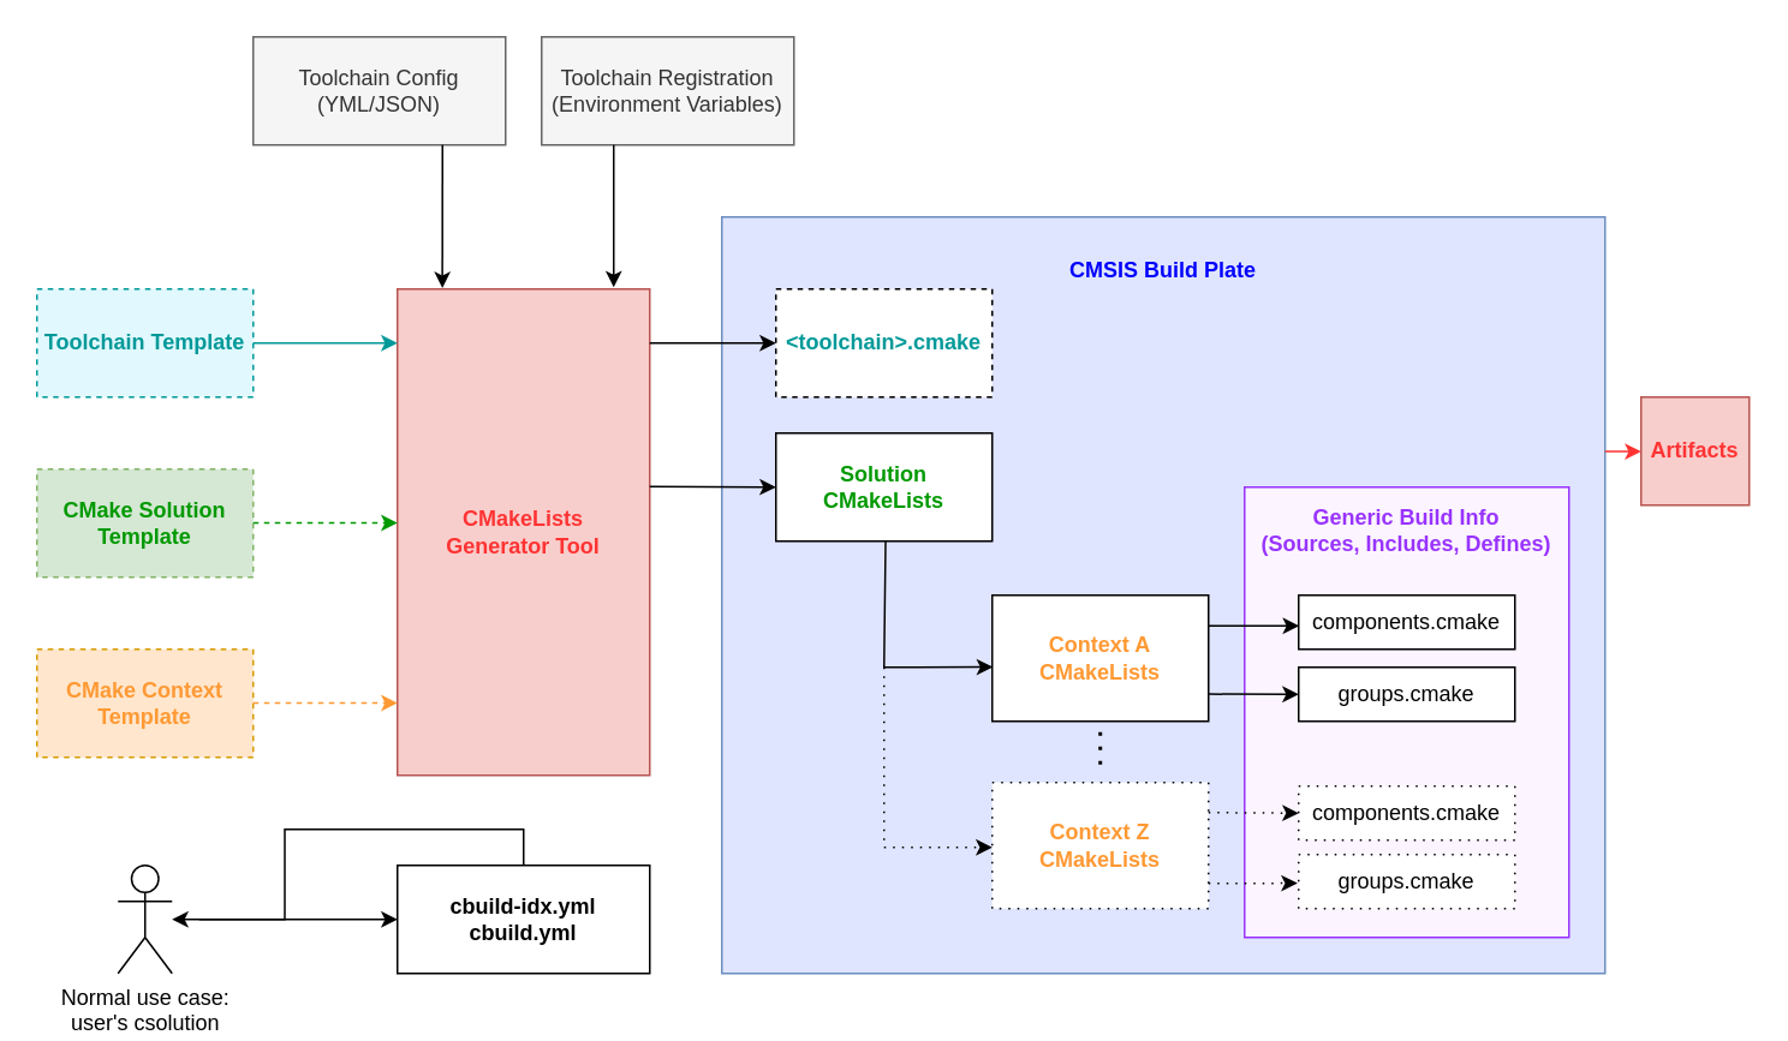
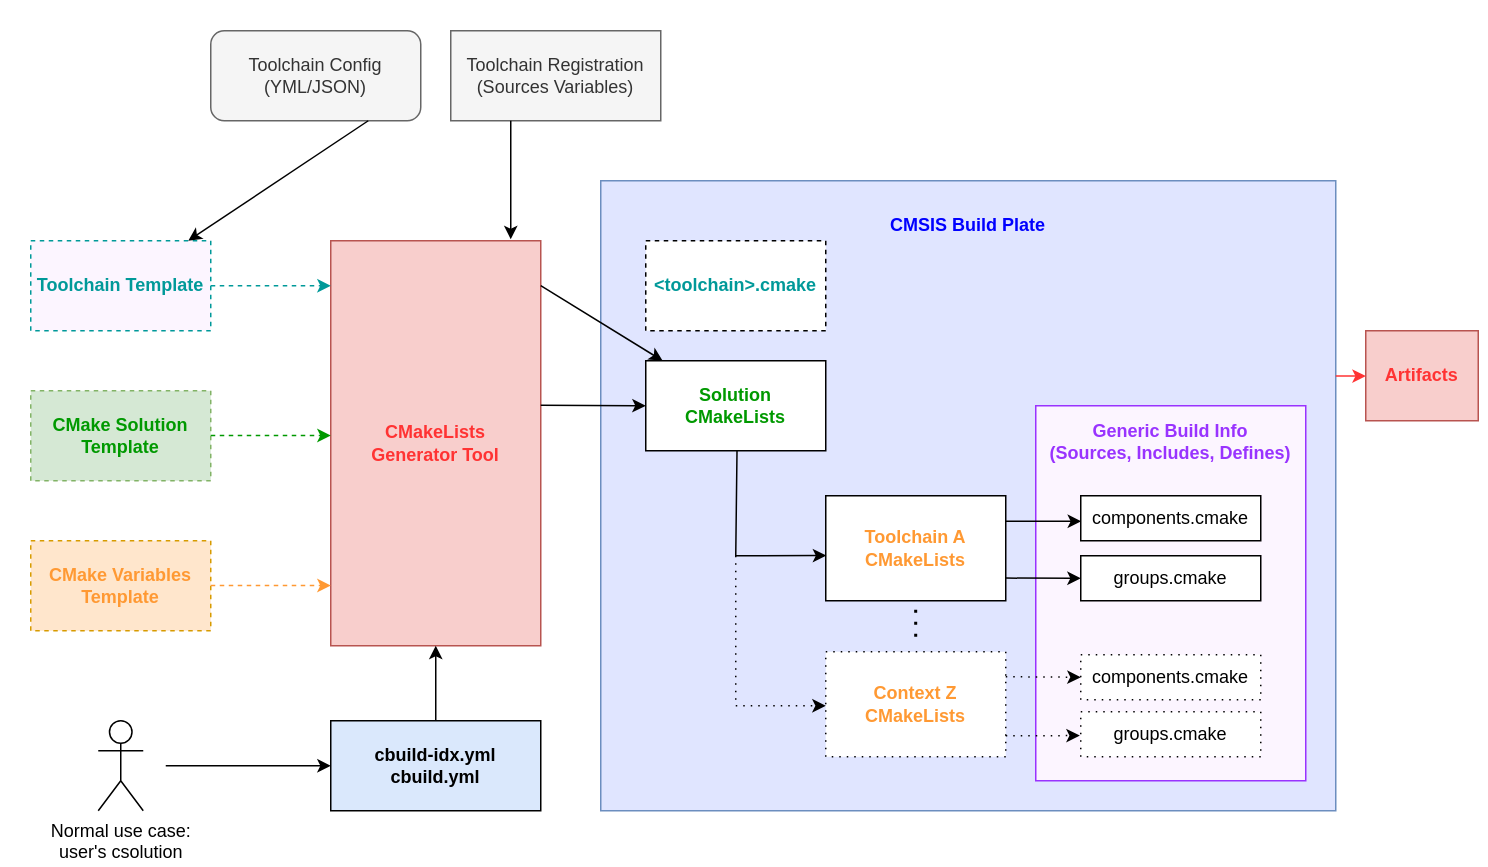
- <mxCell id="11" value="Toolchain Config (YML/JSON)" style="rounded=0;whiteSpace=wrap;html=1;fillColor=#f5f5f5;fontColor=#333333;strokeColor=#666666;" parent="1" vertex="1"><mxGeometry x="140" y="20" width="140" height="60" as="geometry" /></mxCell>
+ <mxCell id="11" value="Toolchain Config (YML/JSON)" style="whiteSpace=wrap;html=1;fillColor=#f5f5f5;fontColor=#333333;strokeColor=#666666;rounded=1;" parent="1" vertex="1"><mxGeometry x="140" y="20" width="140" height="60" as="geometry" /></mxCell>
- <mxCell id="12" value="Toolchain Registration (Environment Variables)" style="rounded=0;whiteSpace=wrap;html=1;fillColor=#f5f5f5;fontColor=#333333;strokeColor=#666666;" parent="1" vertex="1"><mxGeometry x="300" y="20" width="140" height="60" as="geometry" /></mxCell>
+ <mxCell id="12" value="Toolchain Registration (Sources Variables)" style="rounded=0;whiteSpace=wrap;html=1;fillColor=#f5f5f5;fontColor=#333333;strokeColor=#666666;" parent="1" vertex="1"><mxGeometry x="300" y="20" width="140" height="60" as="geometry" /></mxCell>
- <mxCell id="23" value="" style="endArrow=classic;html=1;rounded=0;exitX=0.75;exitY=1;exitDx=0;exitDy=0;entryX=0.178;entryY=-0.002;entryDx=0;entryDy=0;entryPerimeter=0;" parent="1" source="11" target="7" edge="1"><mxGeometry width="50" height="50" relative="1" as="geometry"><mxPoint x="400" y="240" as="sourcePoint" /><mxPoint x="450" y="190" as="targetPoint" /></mxGeometry></mxCell>
+ <mxCell id="23" value="" style="endArrow=classic;html=1;rounded=0;exitX=0.75;exitY=1;exitDx=0;exitDy=0;" parent="1" source="11" target="4" edge="1"><mxGeometry width="50" height="50" relative="1" as="geometry"><mxPoint x="400" y="240" as="sourcePoint" /><mxPoint x="450" y="190" as="targetPoint" /></mxGeometry></mxCell>
- <mxCell id="4" value="&lt;b style=&quot;&quot;&gt;&lt;font color=&quot;#009999&quot;&gt;Toolchain Template&lt;/font&gt;&lt;/b&gt;" style="rounded=0;whiteSpace=wrap;html=1;dashed=1;strokeColor=#009999;fillColor=#e1f9fe;" parent="1" vertex="1"><mxGeometry x="20" y="160" width="120" height="60" as="geometry" /></mxCell>
+ <mxCell id="4" value="&lt;b style=&quot;&quot;&gt;&lt;font color=&quot;#009999&quot;&gt;Toolchain Template&lt;/font&gt;&lt;/b&gt;" style="rounded=0;whiteSpace=wrap;html=1;dashed=1;strokeColor=#009999;fillColor=#fcf5ff;" parent="1" vertex="1"><mxGeometry x="20" y="160" width="120" height="60" as="geometry" /></mxCell>
- <mxCell id="8" value="" style="endArrow=classic;html=1;rounded=0;exitX=1;exitY=0.5;exitDx=0;exitDy=0;entryX=0;entryY=0.111;entryDx=0;entryDy=0;entryPerimeter=0;dashed=0;strokeColor=#009999;" parent="1" source="4" target="7" edge="1"><mxGeometry width="50" height="50" relative="1" as="geometry"><mxPoint x="350" y="250" as="sourcePoint" /><mxPoint x="400" y="200" as="targetPoint" /></mxGeometry></mxCell>
+ <mxCell id="8" value="" style="endArrow=classic;html=1;rounded=0;exitX=1;exitY=0.5;exitDx=0;exitDy=0;entryX=0;entryY=0.111;entryDx=0;entryDy=0;entryPerimeter=0;dashed=1;strokeColor=#009999;" parent="1" source="4" target="7" edge="1"><mxGeometry width="50" height="50" relative="1" as="geometry"><mxPoint x="350" y="250" as="sourcePoint" /><mxPoint x="400" y="200" as="targetPoint" /></mxGeometry></mxCell>
- <mxCell id="25" value="" style="endArrow=classic;html=1;rounded=0;exitX=1;exitY=0.111;exitDx=0;exitDy=0;exitPerimeter=0;entryX=0;entryY=0.5;entryDx=0;entryDy=0;" parent="1" source="7" target="13" edge="1"><mxGeometry width="50" height="50" relative="1" as="geometry"><mxPoint x="290" y="150" as="sourcePoint" /><mxPoint x="340" y="100" as="targetPoint" /></mxGeometry></mxCell>
+ <mxCell id="25" value="" style="endArrow=classic;html=1;rounded=0;exitX=1;exitY=0.111;exitDx=0;exitDy=0;exitPerimeter=0;" parent="1" source="7" target="14" edge="1"><mxGeometry width="50" height="50" relative="1" as="geometry"><mxPoint x="290" y="150" as="sourcePoint" /><mxPoint x="340" y="100" as="targetPoint" /></mxGeometry></mxCell>
- <mxCell id="36" value="&lt;b style=&quot;border-color: var(--border-color);&quot;&gt;&lt;font color=&quot;#ff3333&quot;&gt;Artifacts&lt;/font&gt;&lt;br style=&quot;border-color: var(--border-color);&quot;&gt;&lt;/b&gt;" style="rounded=0;whiteSpace=wrap;html=1;fillColor=#f8cecc;strokeColor=#b85450;" vertex="1" parent="1"><mxGeometry x="910" y="220" width="60" height="60" as="geometry" /></mxCell>
+ <mxCell id="36" value="&lt;b style=&quot;border-color: var(--border-color);&quot;&gt;&lt;font color=&quot;#ff3333&quot;&gt;Artifacts&lt;/font&gt;&lt;br style=&quot;border-color: var(--border-color);&quot;&gt;&lt;/b&gt;" style="rounded=0;whiteSpace=wrap;html=1;fillColor=#f8cecc;strokeColor=#b85450;" vertex="1" parent="1"><mxGeometry x="910" y="220" width="75" height="60" as="geometry" /></mxCell>
- <mxCell id="15" value="&lt;font color=&quot;#ff9933&quot;&gt;&lt;b&gt;Context A&lt;br&gt;CMakeLists&lt;/b&gt;&lt;/font&gt;" style="rounded=0;whiteSpace=wrap;html=1;" parent="1" vertex="1"><mxGeometry x="550" y="330" width="120" height="70" as="geometry" /></mxCell>
+ <mxCell id="15" value="&lt;font color=&quot;#ff9933&quot;&gt;&lt;b&gt;Toolchain A&lt;br&gt;CMakeLists&lt;/b&gt;&lt;/font&gt;" style="rounded=0;whiteSpace=wrap;html=1;" parent="1" vertex="1"><mxGeometry x="550" y="330" width="120" height="70" as="geometry" /></mxCell>
- <mxCell id="6" value="&lt;font color=&quot;#ff9933&quot;&gt;&lt;b&gt;CMake Context Template&lt;/b&gt;&lt;/font&gt;" style="rounded=0;whiteSpace=wrap;html=1;dashed=1;strokeColor=#d79b00;fillColor=#ffe6cc;" parent="1" vertex="1"><mxGeometry x="20" y="360" width="120" height="60" as="geometry" /></mxCell>
+ <mxCell id="6" value="&lt;font color=&quot;#ff9933&quot;&gt;&lt;b&gt;CMake Variables Template&lt;/b&gt;&lt;/font&gt;" style="rounded=0;whiteSpace=wrap;html=1;dashed=1;strokeColor=#d79b00;fillColor=#ffe6cc;" parent="1" vertex="1"><mxGeometry x="20" y="360" width="120" height="60" as="geometry" /></mxCell>
- <mxCell id="31" style="edgeStyle=orthogonalEdgeStyle;rounded=0;orthogonalLoop=1;jettySize=auto;html=1;exitX=0.5;exitY=0;exitDx=0;exitDy=0;" parent="1" source="32" target="33" edge="1"><mxGeometry relative="1" as="geometry" /></mxCell>
+ <mxCell id="31" style="edgeStyle=orthogonalEdgeStyle;rounded=0;orthogonalLoop=1;jettySize=auto;html=1;exitX=0.5;exitY=0;exitDx=0;exitDy=0;entryX=0.5;entryY=1;entryDx=0;entryDy=0;" parent="1" source="32" target="7" edge="1"><mxGeometry relative="1" as="geometry" /></mxCell>
- <mxCell id="32" value="&lt;b&gt;cbuild-idx.yml&lt;br&gt;cbuild.yml&lt;/b&gt;" style="rounded=0;whiteSpace=wrap;html=1;fillStyle=solid;" parent="1" vertex="1"><mxGeometry x="220" y="480" width="140" height="60" as="geometry" /></mxCell>
+ <mxCell id="32" value="&lt;b&gt;cbuild-idx.yml&lt;br&gt;cbuild.yml&lt;/b&gt;" style="rounded=0;whiteSpace=wrap;html=1;fillStyle=solid;fillColor=#dae8fc;" parent="1" vertex="1"><mxGeometry x="220" y="480" width="140" height="60" as="geometry" /></mxCell>
